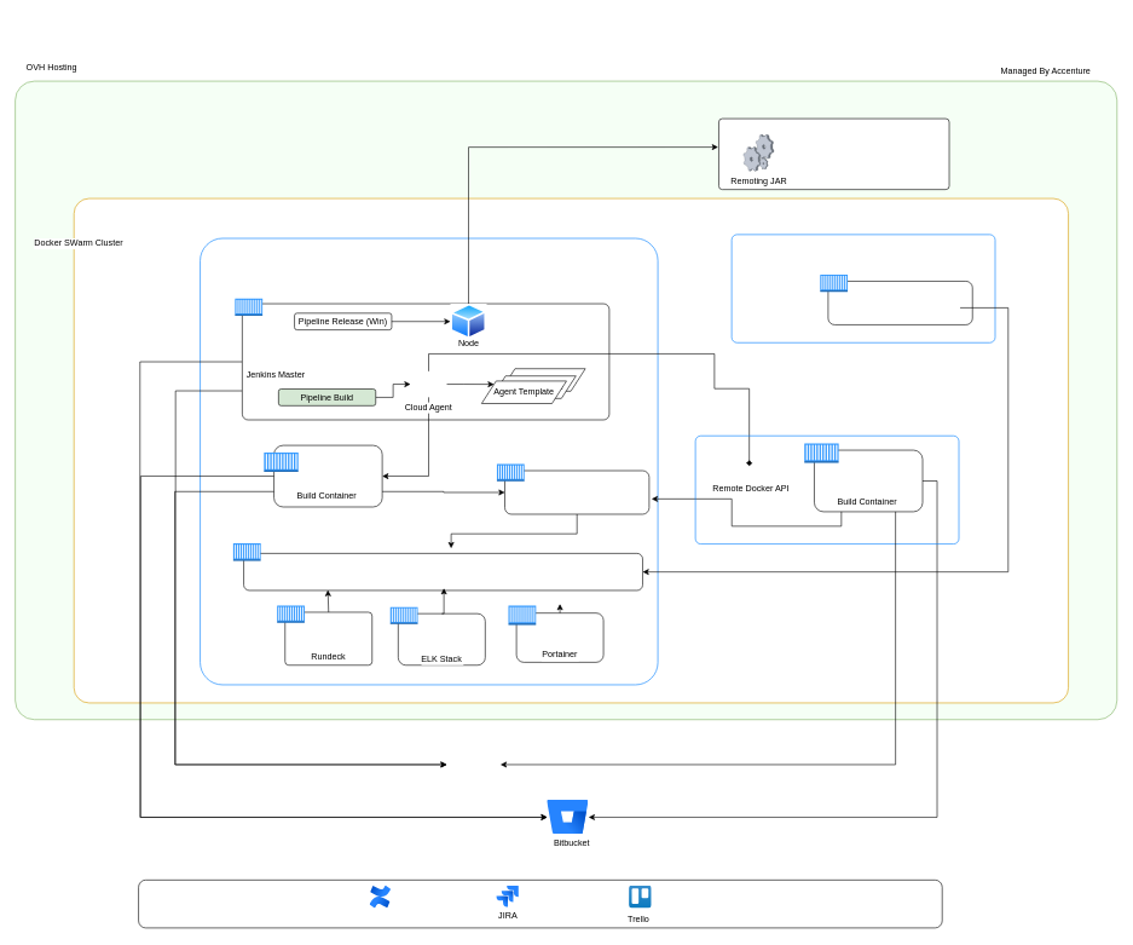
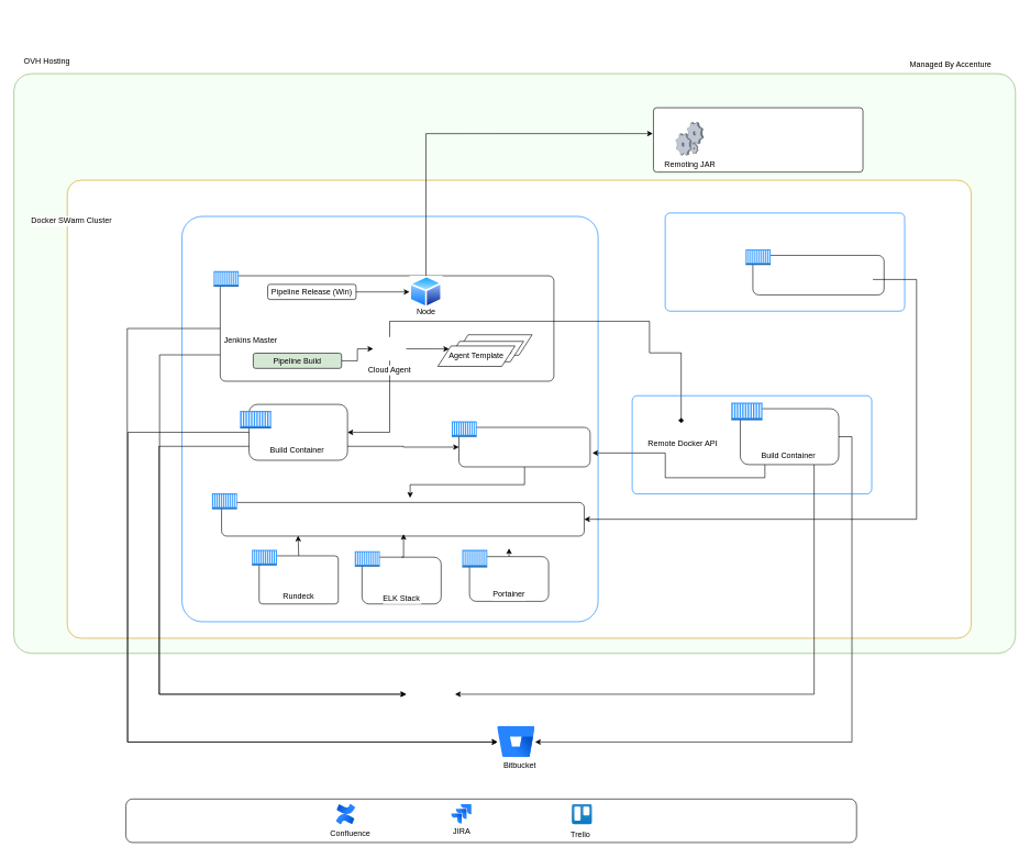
+ <mxCell id="15" value="Confluence" style="text;html=1;align=center;verticalAlign=middle;resizable=0;points=[];autosize=1;strokeColor=none;fillColor=none;" parent="13" vertex="1"><mxGeometry y="31" width="79" height="26" as="geometry" /></mxCell>
